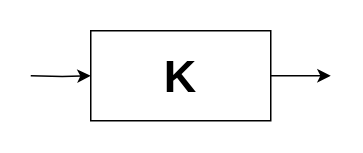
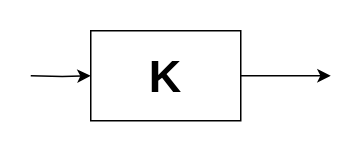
- <mxCell id="3" value="&lt;font style=&quot;font-size: 30px&quot;&gt;&lt;b&gt;K&lt;/b&gt;&lt;/font&gt;" style="rounded=0;whiteSpace=wrap;html=1;" parent="1" vertex="1"><mxGeometry x="60" y="20" width="120" height="60" as="geometry" /></mxCell>
+ <mxCell id="3" value="&lt;font style=&quot;font-size: 30px&quot;&gt;&lt;b&gt;K&lt;/b&gt;&lt;/font&gt;" style="rounded=0;whiteSpace=wrap;html=1;" parent="1" vertex="1"><mxGeometry x="60" y="20" width="100" height="60" as="geometry" /></mxCell>
